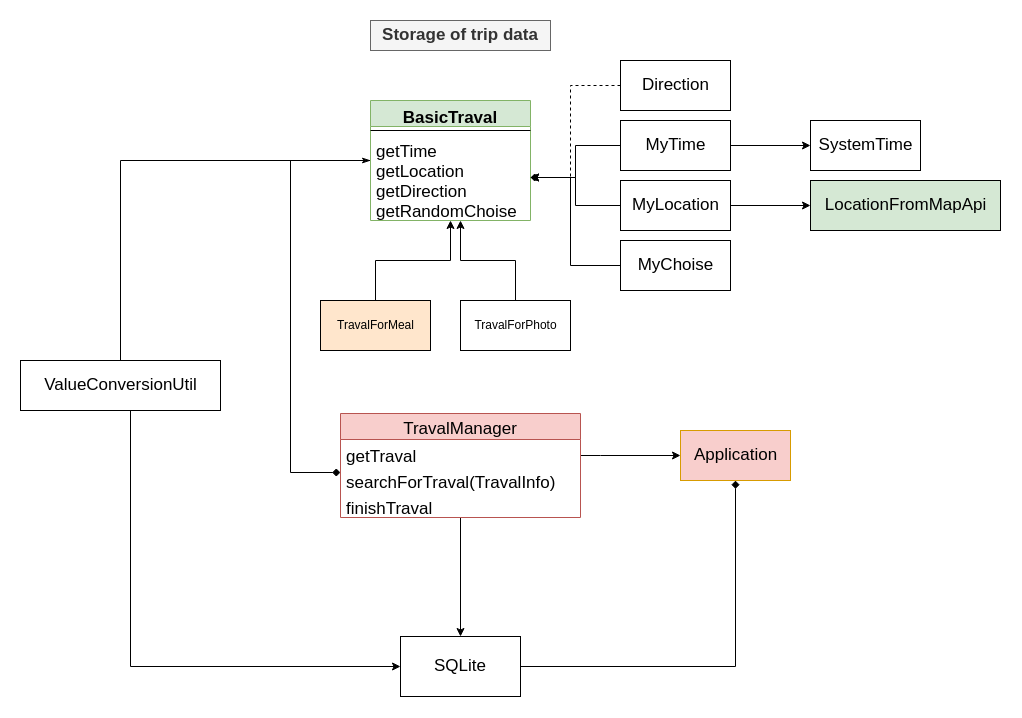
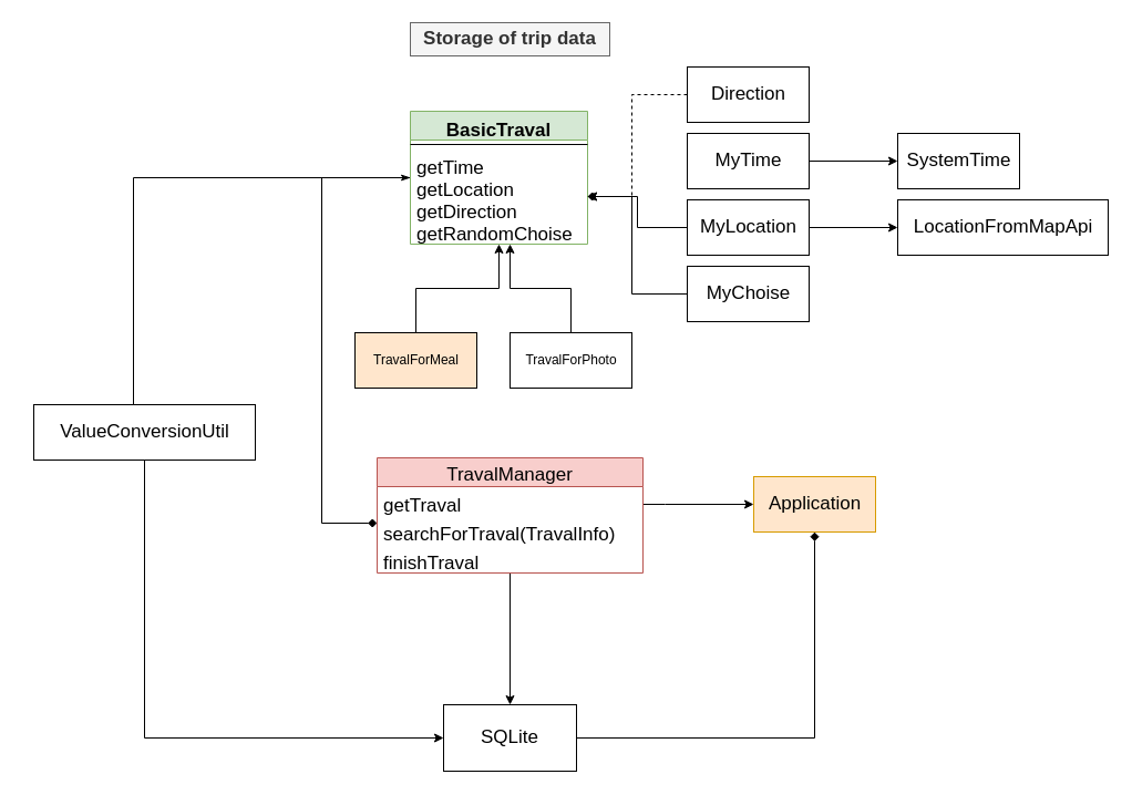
- <mxCell id="7" style="edgeStyle=orthogonalEdgeStyle;rounded=0;orthogonalLoop=1;jettySize=auto;html=1;fontSize=17;" edge="1" parent="1" source="9" target="13"><mxGeometry relative="1" as="geometry" /></mxCell>
- <mxCell id="17" value="LocationFromMapApi" style="html=1;fontSize=17;fillColor=#d5e8d4;" vertex="1" parent="1"><mxGeometry x="810" y="180" width="190" height="50" as="geometry" /></mxCell>
+ <mxCell id="17" value="LocationFromMapApi" style="html=1;fontSize=17;" vertex="1" parent="1"><mxGeometry x="810" y="180" width="190" height="50" as="geometry" /></mxCell>
- <mxCell id="34" value="ValueConversionUtil" style="html=1;fontSize=17;" vertex="1" parent="1"><mxGeometry x="20" y="360" width="200" height="50" as="geometry" /></mxCell>
+ <mxCell id="34" value="ValueConversionUtil" style="html=1;fontSize=17;" vertex="1" parent="1"><mxGeometry x="30" y="365" width="200" height="50" as="geometry" /></mxCell>
- <mxCell id="29" value="Application" style="html=1;fontSize=17;fillColor=#f8cecc;strokeColor=#d79b00;" vertex="1" parent="1"><mxGeometry x="680" y="430" width="110" height="50" as="geometry" /></mxCell>
+ <mxCell id="29" value="Application" style="html=1;fontSize=17;fillColor=#ffe6cc;strokeColor=#d79b00;" vertex="1" parent="1"><mxGeometry x="680" y="430" width="110" height="50" as="geometry" /></mxCell>
